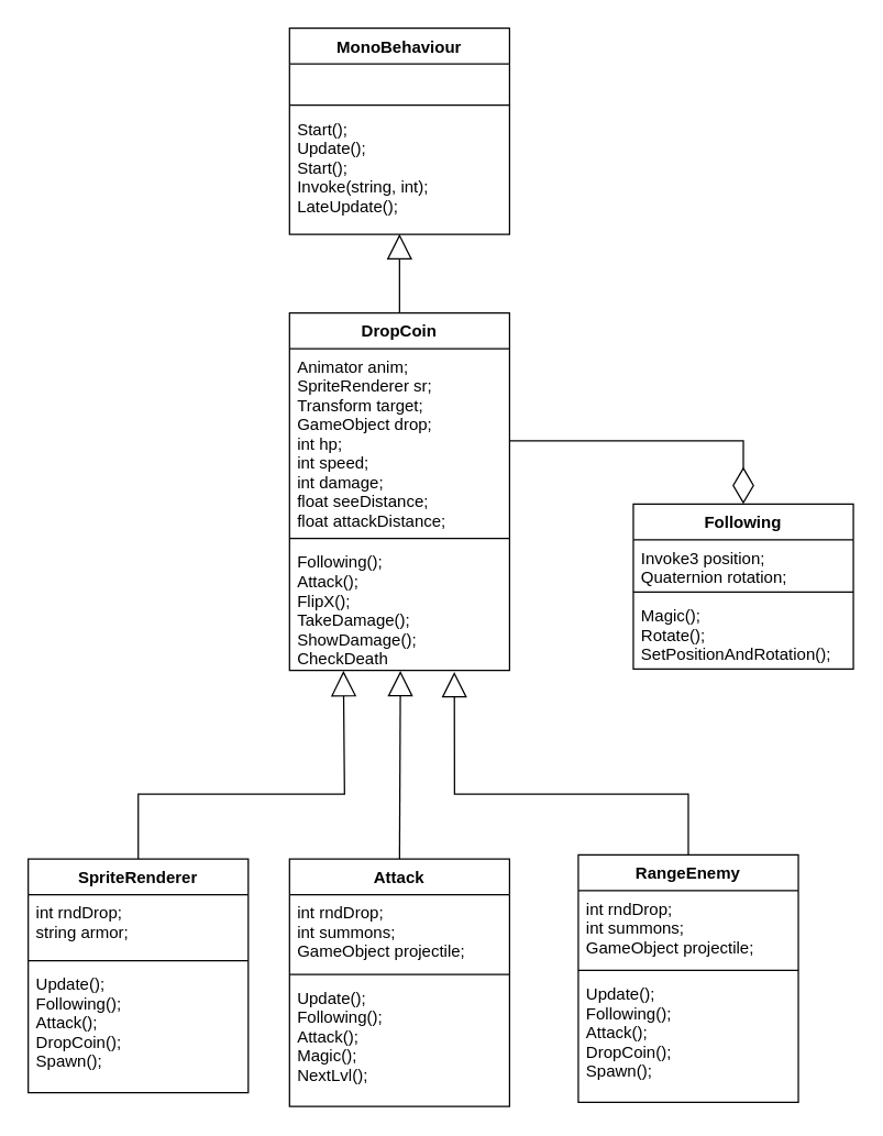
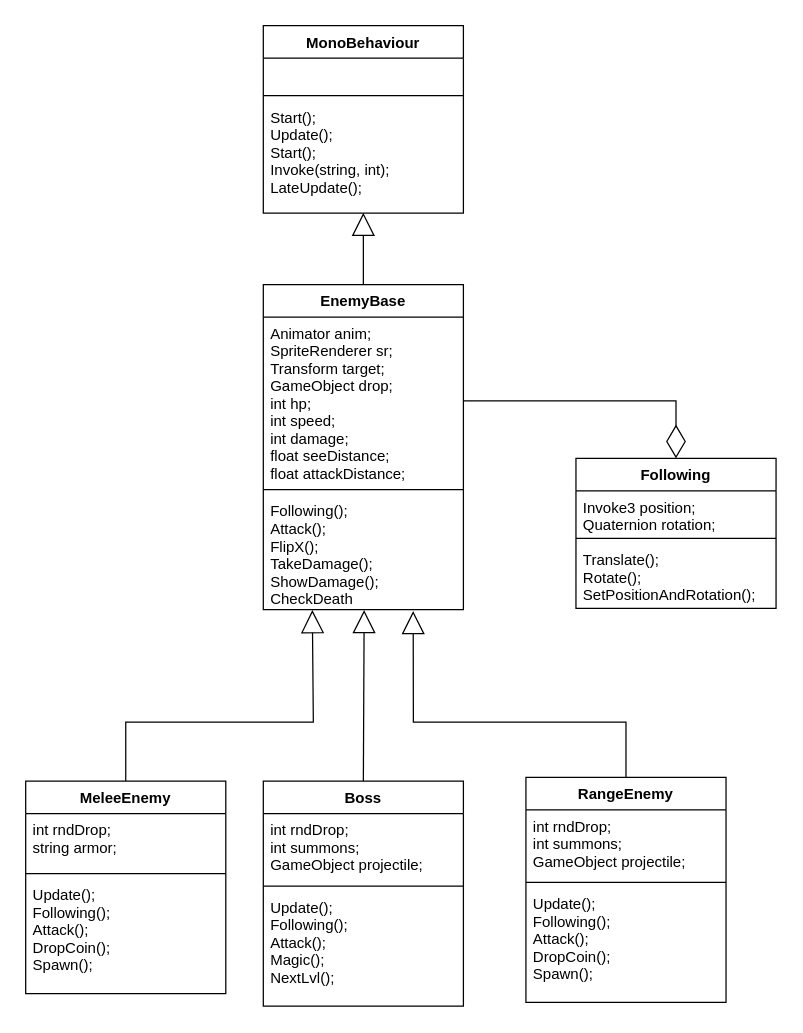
- <mxCell id="6" value="DropCoin" style="swimlane;fontStyle=1;align=center;verticalAlign=top;childLayout=stackLayout;horizontal=1;startSize=26;horizontalStack=0;resizeParent=1;resizeParentMax=0;resizeLast=0;collapsible=1;marginBottom=0;" vertex="1" parent="1"><mxGeometry x="210" y="227" width="160" height="260" as="geometry"><mxRectangle x="550" y="93" width="90" height="26" as="alternateBounds" /></mxGeometry></mxCell>
+ <mxCell id="6" value="EnemyBase" style="swimlane;fontStyle=1;align=center;verticalAlign=top;childLayout=stackLayout;horizontal=1;startSize=26;horizontalStack=0;resizeParent=1;resizeParentMax=0;resizeLast=0;collapsible=1;marginBottom=0;" vertex="1" parent="1"><mxGeometry x="210" y="227" width="160" height="260" as="geometry"><mxRectangle x="550" y="93" width="90" height="26" as="alternateBounds" /></mxGeometry></mxCell>
- <mxCell id="29" value="Magic();&#10;Rotate();&#10;SetPositionAndRotation();&#10;" style="text;strokeColor=none;fillColor=none;align=left;verticalAlign=top;spacingLeft=4;spacingRight=4;overflow=hidden;rotatable=0;points=[[0,0.5],[1,0.5]];portConstraint=eastwest;" vertex="1" parent="26"><mxGeometry y="68" width="160" height="52" as="geometry" /></mxCell>
+ <mxCell id="29" value="Translate();&#10;Rotate();&#10;SetPositionAndRotation();&#10;" style="text;strokeColor=none;fillColor=none;align=left;verticalAlign=top;spacingLeft=4;spacingRight=4;overflow=hidden;rotatable=0;points=[[0,0.5],[1,0.5]];portConstraint=eastwest;" vertex="1" parent="26"><mxGeometry y="68" width="160" height="52" as="geometry" /></mxCell>
- <mxCell id="11" value="SpriteRenderer" style="swimlane;fontStyle=1;align=center;verticalAlign=top;childLayout=stackLayout;horizontal=1;startSize=26;horizontalStack=0;resizeParent=1;resizeParentMax=0;resizeLast=0;collapsible=1;marginBottom=0;" vertex="1" parent="1"><mxGeometry x="20" y="624" width="160" height="170" as="geometry"><mxRectangle x="550" y="93" width="90" height="26" as="alternateBounds" /></mxGeometry></mxCell>
+ <mxCell id="11" value="MeleeEnemy" style="swimlane;fontStyle=1;align=center;verticalAlign=top;childLayout=stackLayout;horizontal=1;startSize=26;horizontalStack=0;resizeParent=1;resizeParentMax=0;resizeLast=0;collapsible=1;marginBottom=0;" vertex="1" parent="1"><mxGeometry x="20" y="624" width="160" height="170" as="geometry"><mxRectangle x="550" y="93" width="90" height="26" as="alternateBounds" /></mxGeometry></mxCell>
- <mxCell id="21" value="Attack&#10;" style="swimlane;fontStyle=1;align=center;verticalAlign=top;childLayout=stackLayout;horizontal=1;startSize=26;horizontalStack=0;resizeParent=1;resizeParentMax=0;resizeLast=0;collapsible=1;marginBottom=0;" vertex="1" parent="1"><mxGeometry x="210" y="624" width="160" height="180" as="geometry"><mxRectangle x="550" y="93" width="90" height="26" as="alternateBounds" /></mxGeometry></mxCell>
+ <mxCell id="21" value="Boss&#10;" style="swimlane;fontStyle=1;align=center;verticalAlign=top;childLayout=stackLayout;horizontal=1;startSize=26;horizontalStack=0;resizeParent=1;resizeParentMax=0;resizeLast=0;collapsible=1;marginBottom=0;" vertex="1" parent="1"><mxGeometry x="210" y="624" width="160" height="180" as="geometry"><mxRectangle x="550" y="93" width="90" height="26" as="alternateBounds" /></mxGeometry></mxCell>
